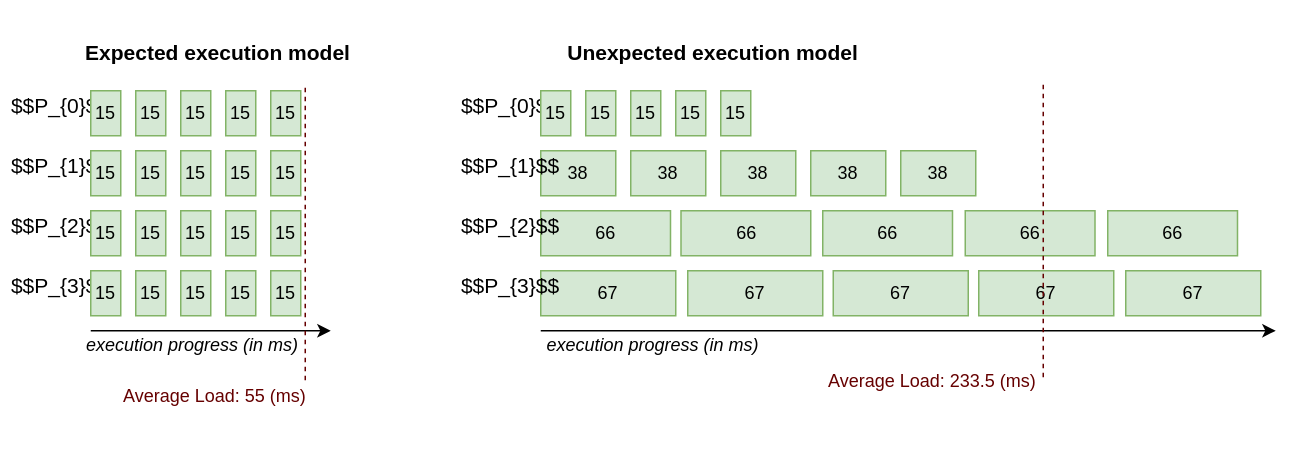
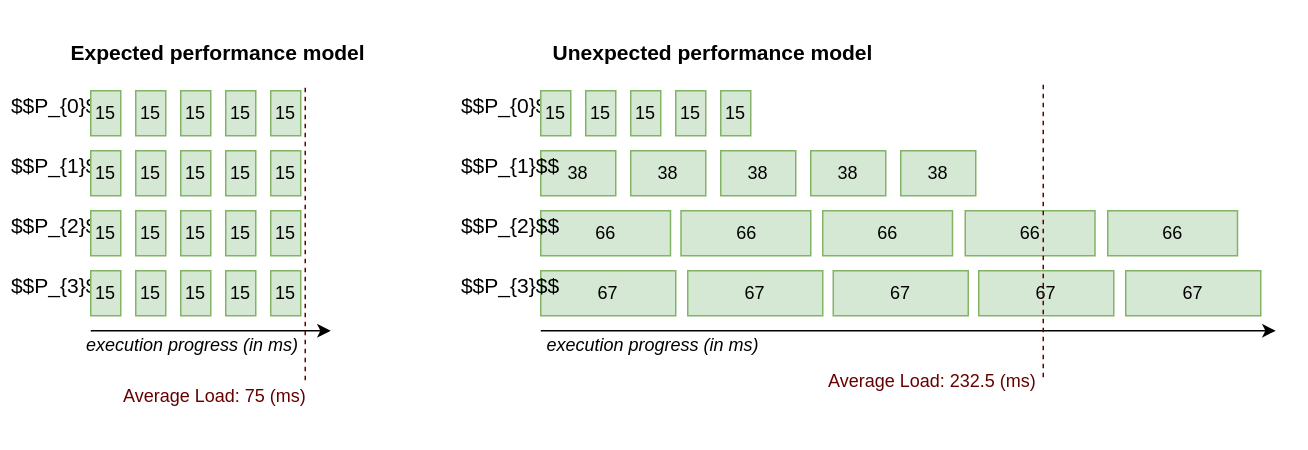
- <mxCell id="9" value="&lt;font style=&quot;font-size: 14px;&quot;&gt;Expected execution model&lt;/font&gt;" style="text;html=1;strokeColor=none;fillColor=none;align=center;verticalAlign=middle;whiteSpace=wrap;rounded=0;fontStyle=1" parent="1" vertex="1"><mxGeometry x="40" y="20" width="210" height="30" as="geometry" /></mxCell>
+ <mxCell id="9" value="&lt;font style=&quot;font-size: 14px;&quot;&gt;Expected performance model&lt;/font&gt;" style="text;html=1;strokeColor=none;fillColor=none;align=center;verticalAlign=middle;whiteSpace=wrap;rounded=0;fontStyle=1" parent="1" vertex="1"><mxGeometry x="40" y="20" width="210" height="30" as="geometry" /></mxCell>
- <mxCell id="55" value="&lt;font style=&quot;font-size: 14px;&quot;&gt;Unexpected execution model&lt;/font&gt;" style="text;html=1;strokeColor=none;fillColor=none;align=center;verticalAlign=middle;whiteSpace=wrap;rounded=0;fontStyle=1" parent="1" vertex="1"><mxGeometry x="360" y="20" width="230" height="30" as="geometry" /></mxCell>
+ <mxCell id="55" value="&lt;font style=&quot;font-size: 14px;&quot;&gt;Unexpected performance model&lt;/font&gt;" style="text;html=1;strokeColor=none;fillColor=none;align=center;verticalAlign=middle;whiteSpace=wrap;rounded=0;fontStyle=1" parent="1" vertex="1"><mxGeometry x="360" y="20" width="230" height="30" as="geometry" /></mxCell>
- <mxCell id="57" value="Average Load: 233.5 (ms)" style="text;html=1;strokeColor=none;fillColor=none;align=left;verticalAlign=middle;whiteSpace=wrap;rounded=0;fontColor=#660000;" parent="1" vertex="1"><mxGeometry x="550" y="240" width="150" height="27.14" as="geometry" /></mxCell>
+ <mxCell id="57" value="Average Load: 232.5 (ms)" style="text;html=1;strokeColor=none;fillColor=none;align=left;verticalAlign=middle;whiteSpace=wrap;rounded=0;fontColor=#660000;" parent="1" vertex="1"><mxGeometry x="550" y="240" width="150" height="27.14" as="geometry" /></mxCell>
- <mxCell id="56" value="Average Load: 55 (ms)" style="text;html=1;strokeColor=none;fillColor=none;align=left;verticalAlign=middle;whiteSpace=wrap;rounded=0;fontColor=#660000;" parent="1" vertex="1"><mxGeometry x="80" y="250" width="130" height="27.14" as="geometry" /></mxCell>
+ <mxCell id="56" value="Average Load: 75 (ms)" style="text;html=1;strokeColor=none;fillColor=none;align=left;verticalAlign=middle;whiteSpace=wrap;rounded=0;fontColor=#660000;" parent="1" vertex="1"><mxGeometry x="80" y="250" width="130" height="27.14" as="geometry" /></mxCell>
